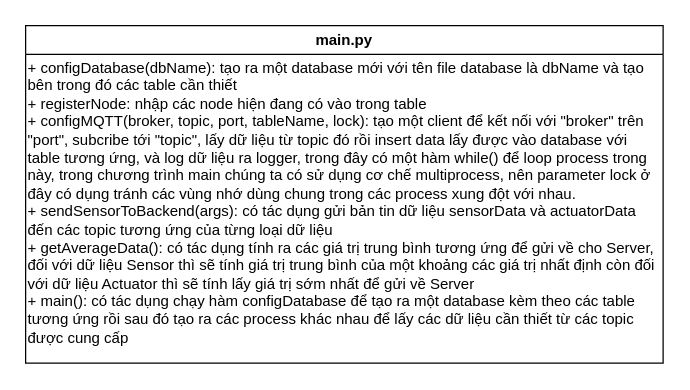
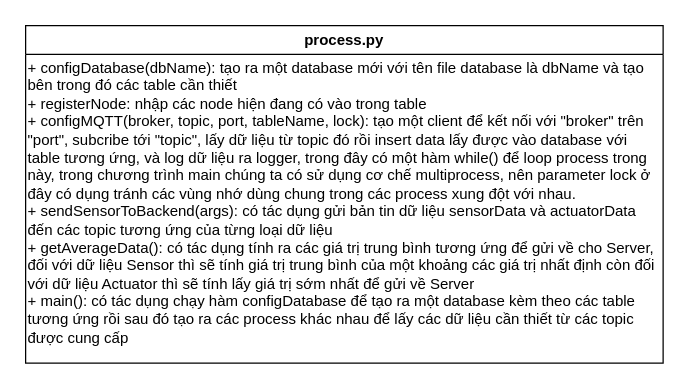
- <mxCell id="2" value="main.py" style="swimlane;whiteSpace=wrap;html=1;" parent="1" vertex="1"><mxGeometry x="20" y="20" width="510" height="270" as="geometry" /></mxCell>
+ <mxCell id="2" value="process.py" style="swimlane;whiteSpace=wrap;html=1;" parent="1" vertex="1"><mxGeometry x="20" y="20" width="510" height="270" as="geometry" /></mxCell>
